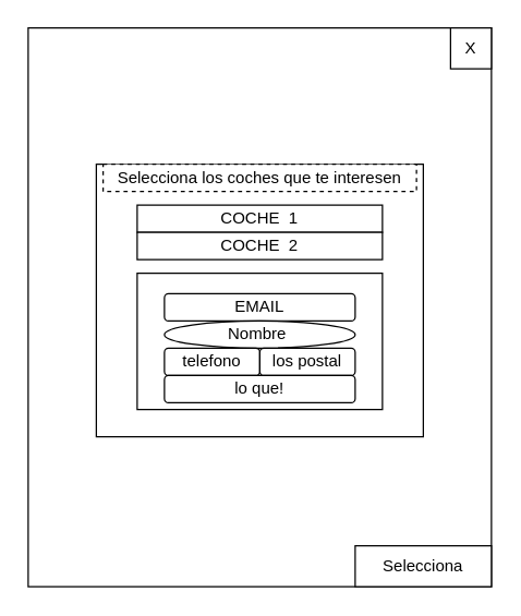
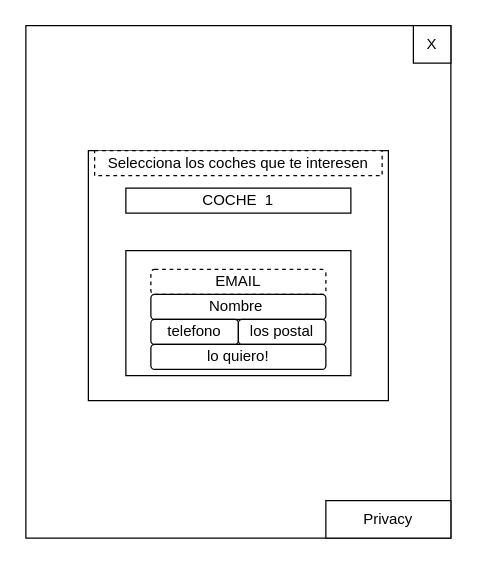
- <mxCell id="9" value="COCHE&amp;nbsp; 2" style="rounded=0;whiteSpace=wrap;html=1;" vertex="1" parent="1"><mxGeometry x="100" y="170" width="180" height="20" as="geometry" /></mxCell>
- <mxCell id="11" value="EMAIL" style="rounded=1;whiteSpace=wrap;html=1;" vertex="1" parent="1"><mxGeometry x="120" y="215" width="140" height="20" as="geometry" /></mxCell>
+ <mxCell id="11" value="EMAIL" style="rounded=1;whiteSpace=wrap;html=1;dashed=1;" vertex="1" parent="1"><mxGeometry x="120" y="215" width="140" height="20" as="geometry" /></mxCell>
- <mxCell id="12" value="Nombre&amp;nbsp;" style="ellipse;whiteSpace=wrap;html=1;" vertex="1" parent="1"><mxGeometry x="120" y="235" width="140" height="20" as="geometry" /></mxCell>
+ <mxCell id="12" value="Nombre&amp;nbsp;" style="rounded=1;whiteSpace=wrap;html=1;" vertex="1" parent="1"><mxGeometry x="120" y="235" width="140" height="20" as="geometry" /></mxCell>
- <mxCell id="15" value="lo que!" style="rounded=1;whiteSpace=wrap;html=1;" vertex="1" parent="1"><mxGeometry x="120" y="275" width="140" height="20" as="geometry" /></mxCell>
+ <mxCell id="15" value="lo quiero!" style="rounded=1;whiteSpace=wrap;html=1;" vertex="1" parent="1"><mxGeometry x="120" y="275" width="140" height="20" as="geometry" /></mxCell>
- <mxCell id="5" value="Selecciona" style="rounded=0;whiteSpace=wrap;html=1;" vertex="1" parent="1"><mxGeometry x="260" y="400" width="100" height="30" as="geometry" /></mxCell>
+ <mxCell id="5" value="Privacy" style="rounded=0;whiteSpace=wrap;html=1;" vertex="1" parent="1"><mxGeometry x="260" y="400" width="100" height="30" as="geometry" /></mxCell>
